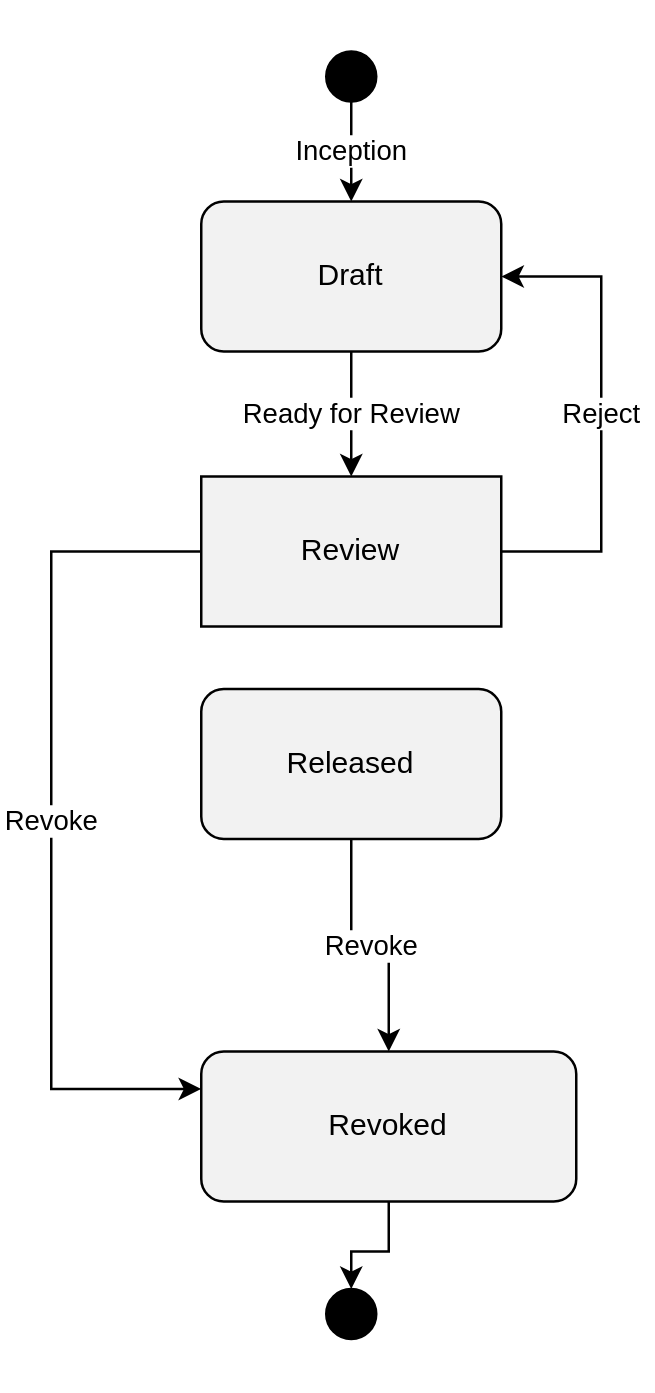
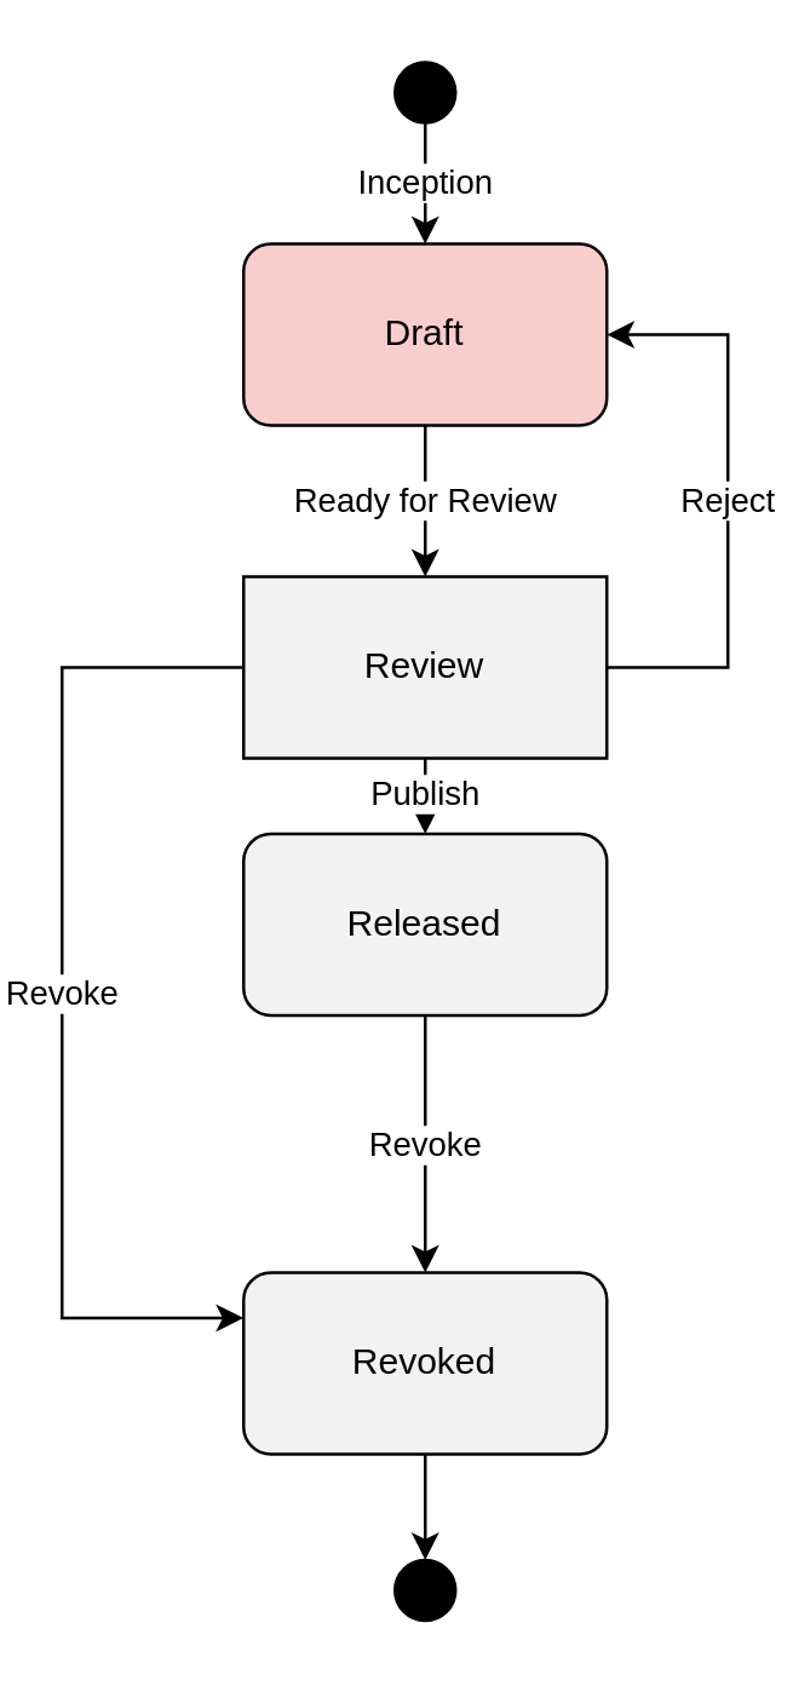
- <mxCell id="5" value="Draft" style="whiteSpace=wrap;html=1;fillColor=#F2F2F2;rounded=1;" parent="1" vertex="1"><mxGeometry x="80" y="80" width="120" height="60" as="geometry" /></mxCell>
+ <mxCell id="5" value="Draft" style="whiteSpace=wrap;html=1;fillColor=#f8cecc;rounded=1;" parent="1" vertex="1"><mxGeometry x="80" y="80" width="120" height="60" as="geometry" /></mxCell>
+ <mxCell id="6" value="Publish" style="edgeStyle=orthogonalEdgeStyle;rounded=0;orthogonalLoop=1;jettySize=auto;html=1;" parent="1" source="7" target="9" edge="1"><mxGeometry relative="1" as="geometry" /></mxCell>
- <mxCell id="11" value="Revoked" style="whiteSpace=wrap;html=1;fillColor=#F2F2F2;rounded=1;" parent="1" vertex="1"><mxGeometry x="80" y="420" width="150" height="60" as="geometry" /></mxCell>
+ <mxCell id="11" value="Revoked" style="whiteSpace=wrap;html=1;fillColor=#F2F2F2;rounded=1;" parent="1" vertex="1"><mxGeometry x="80" y="420" width="120" height="60" as="geometry" /></mxCell>
